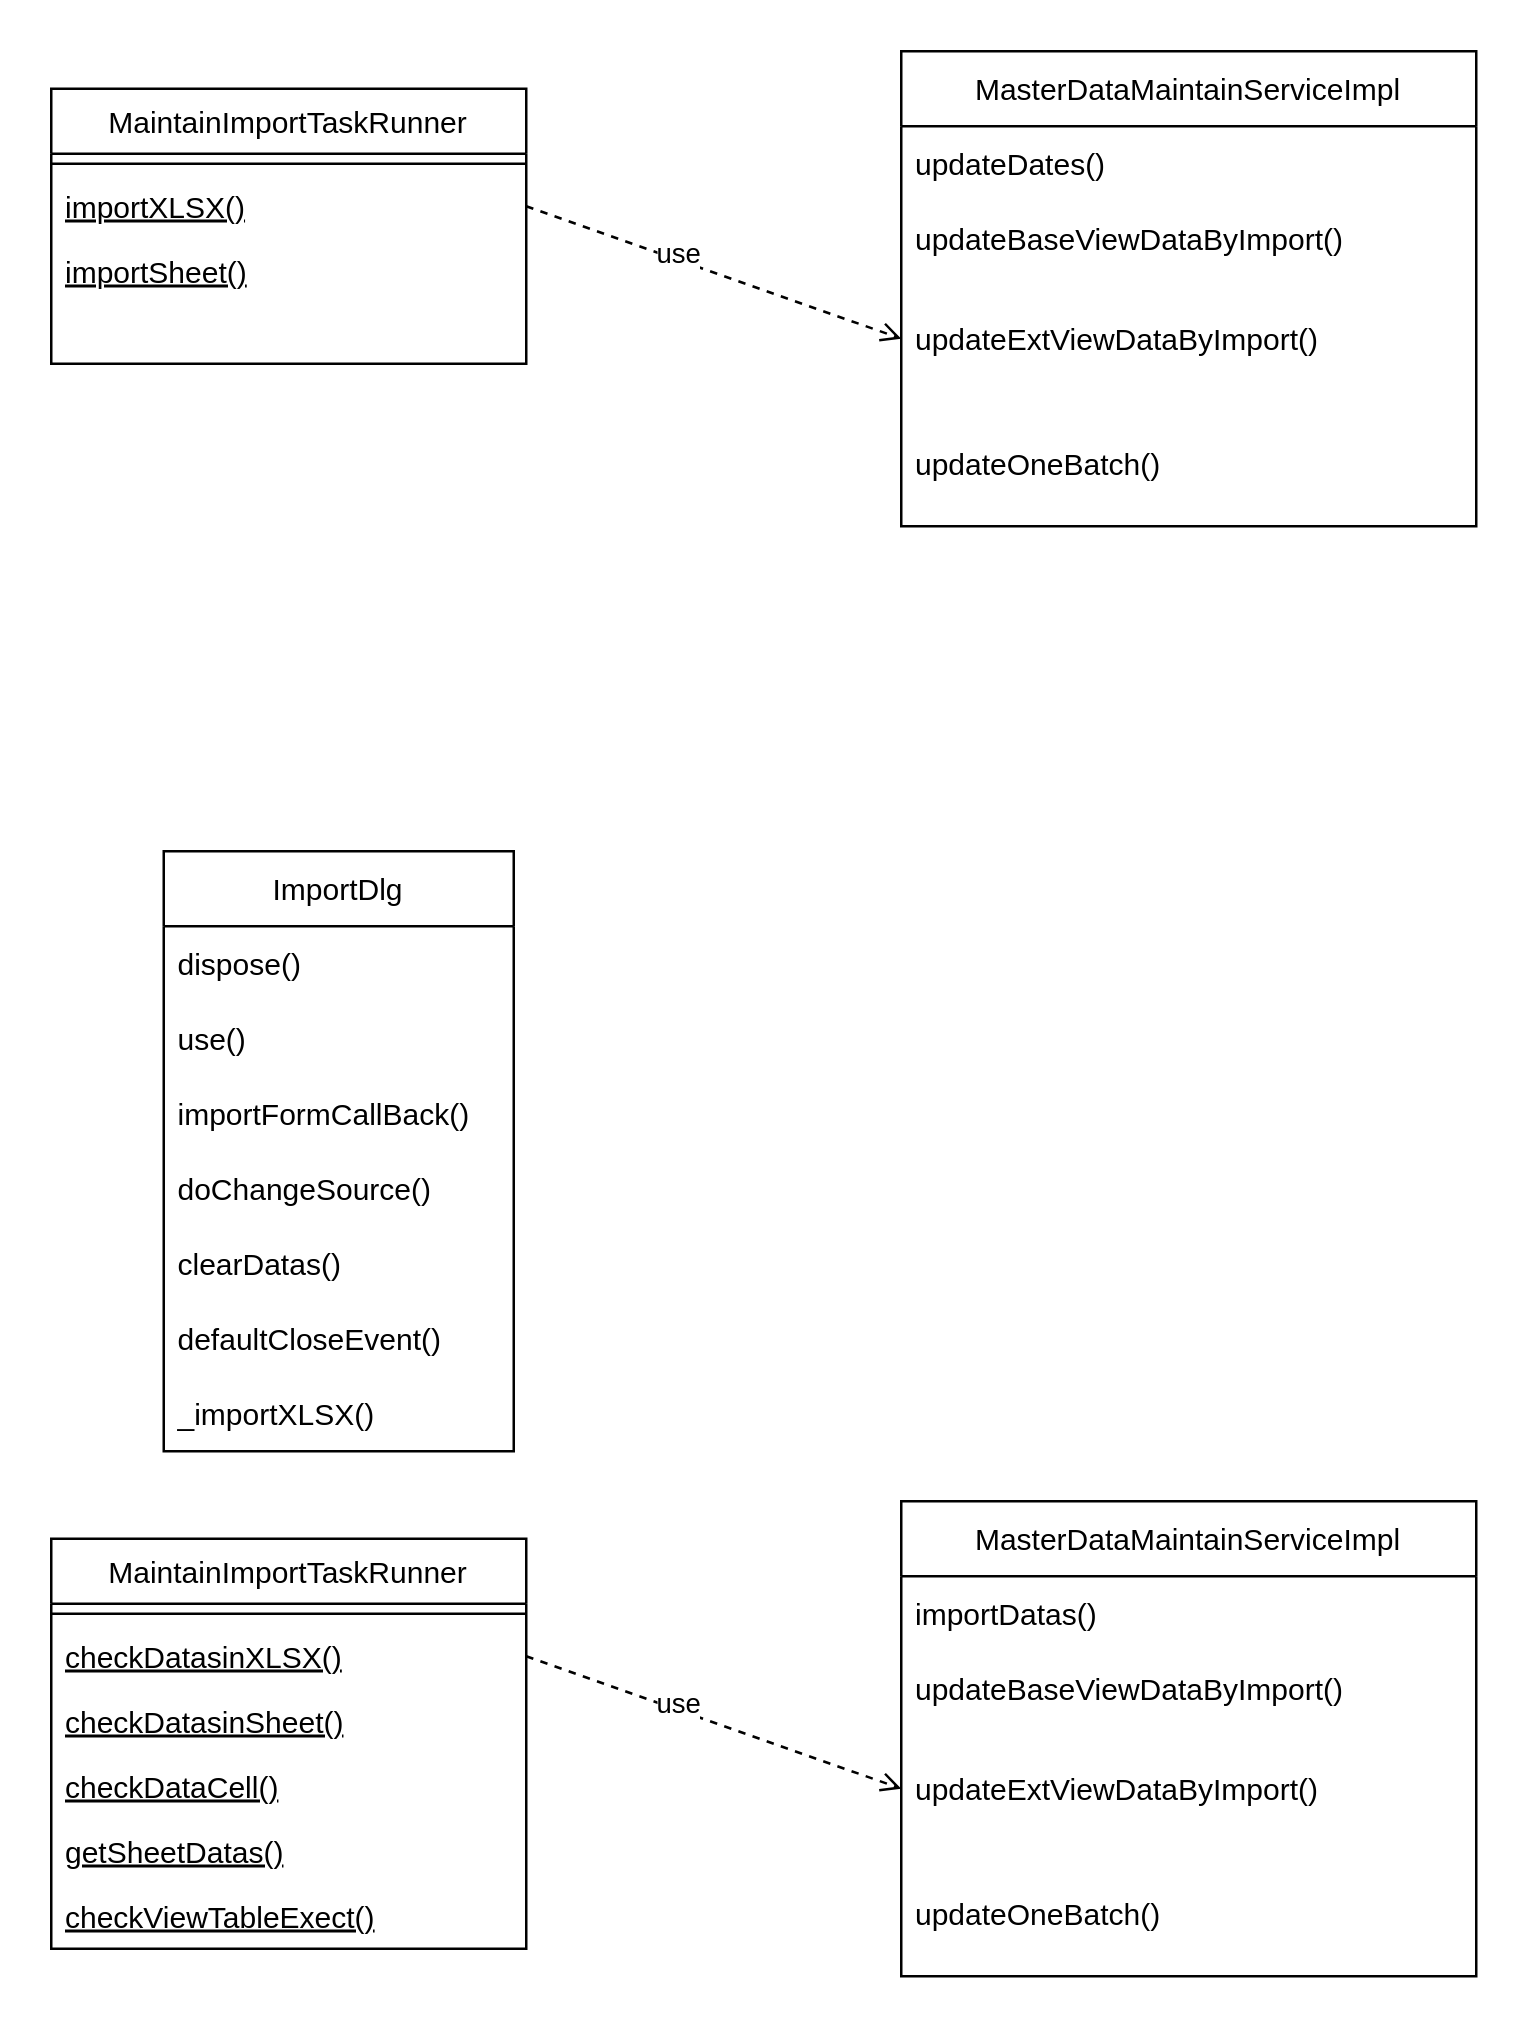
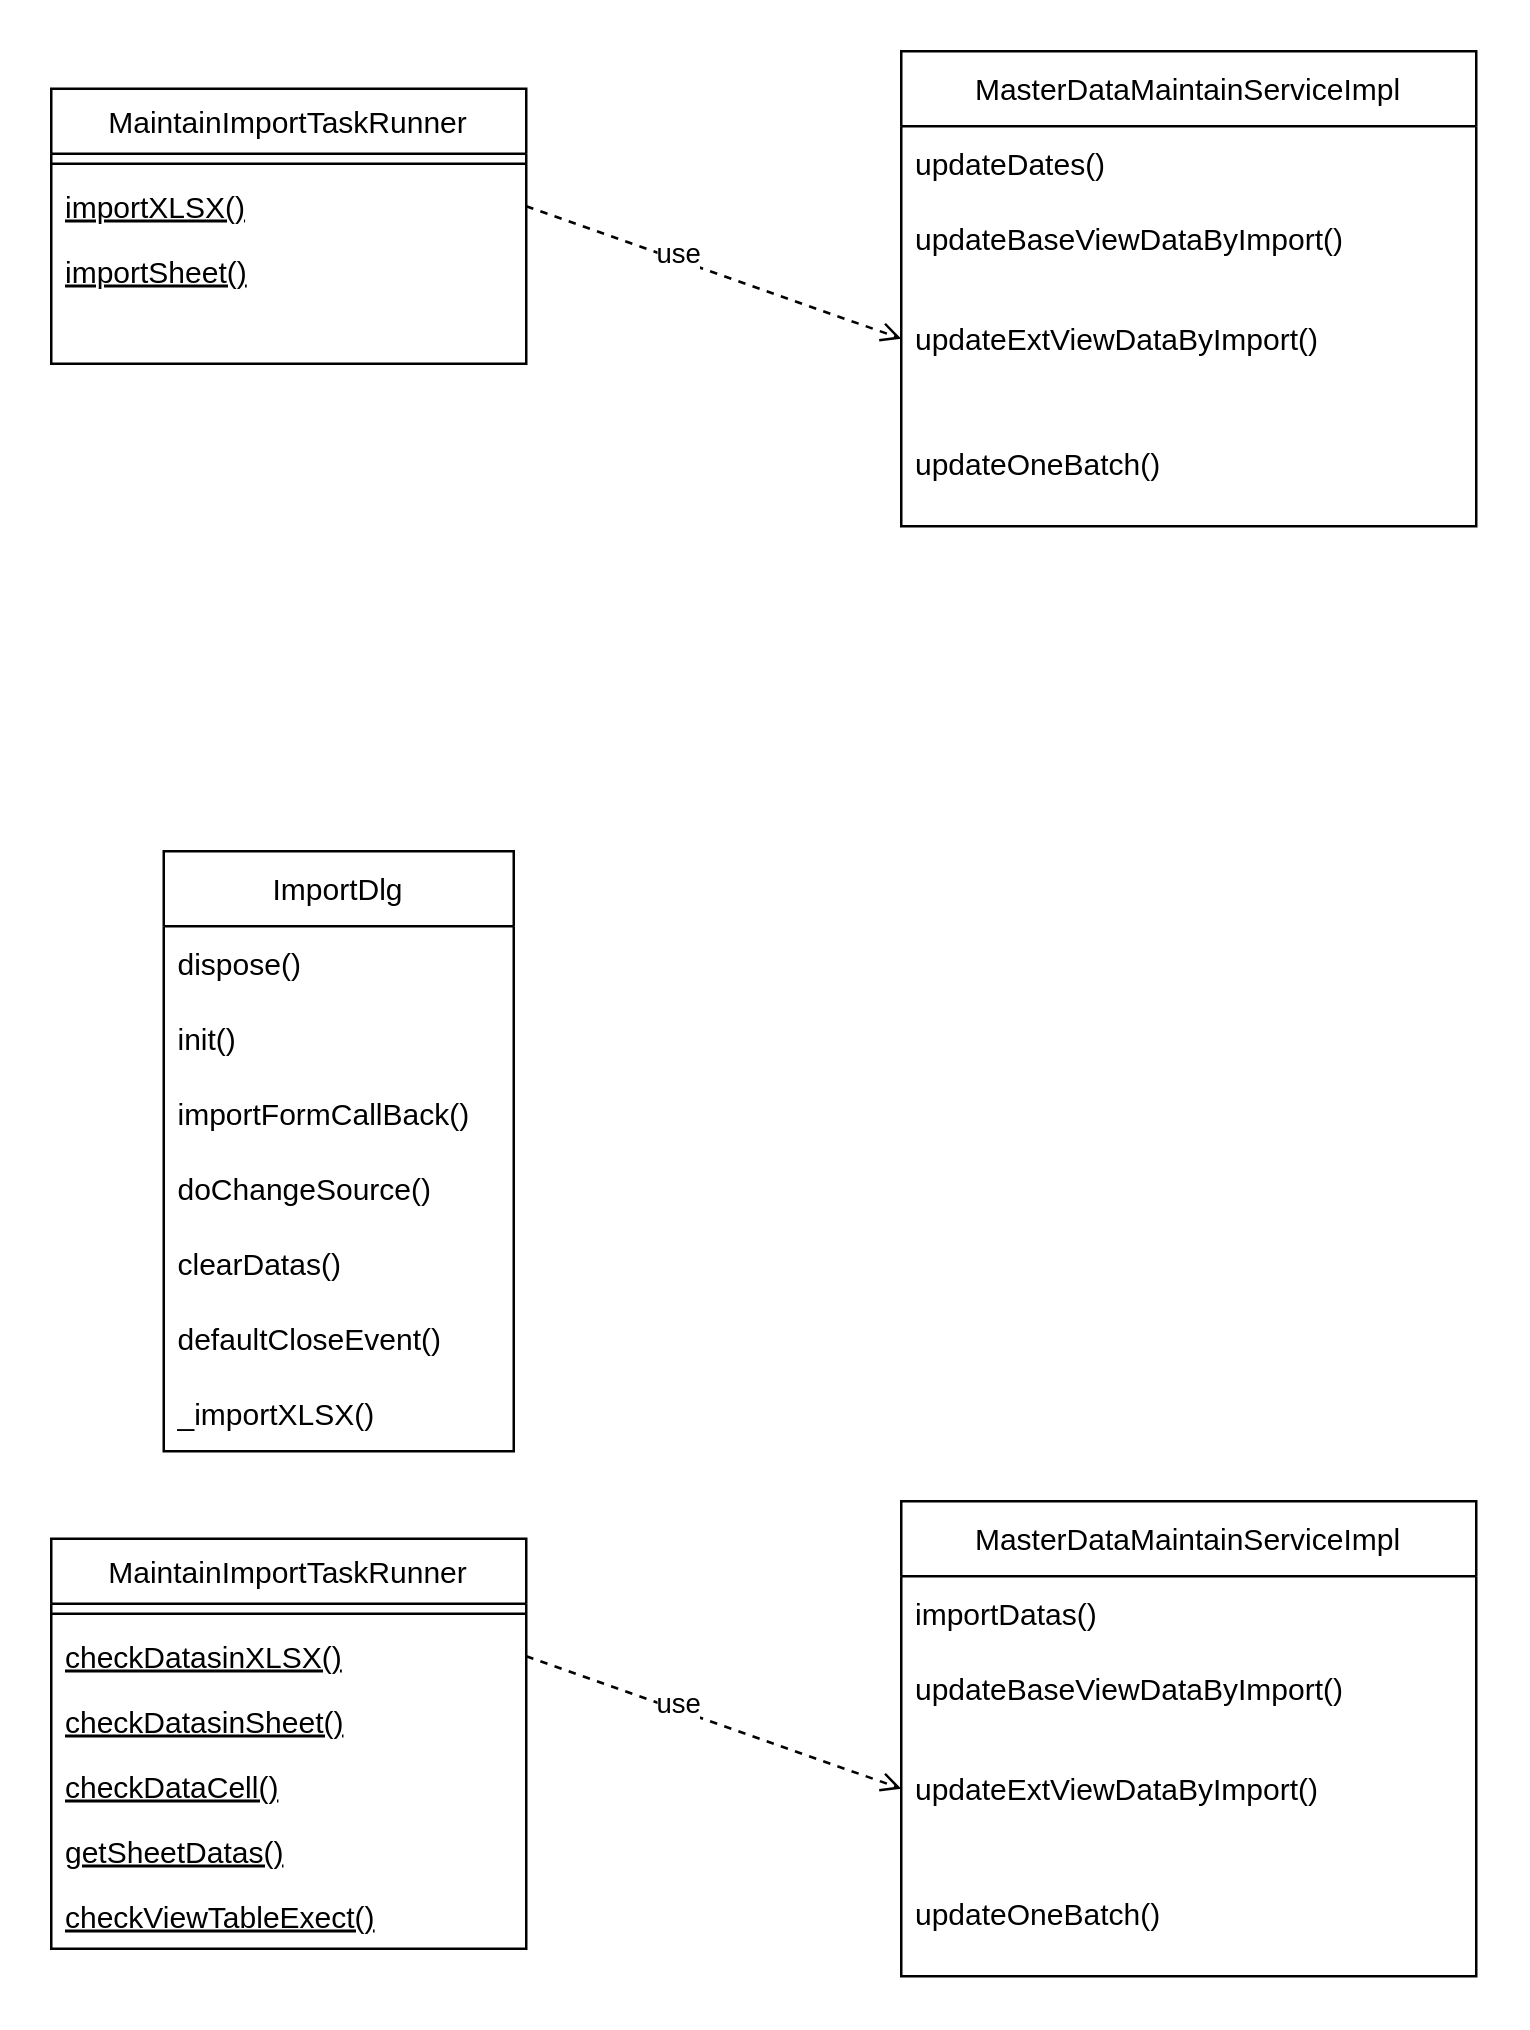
- <mxCell id="29" value="use()" style="text;strokeColor=none;fillColor=none;align=left;verticalAlign=middle;spacingLeft=4;spacingRight=4;overflow=hidden;points=[[0,0.5],[1,0.5]];portConstraint=eastwest;rotatable=0;" vertex="1" parent="27"><mxGeometry y="60" width="140" height="30" as="geometry" /></mxCell>
+ <mxCell id="29" value="init()" style="text;strokeColor=none;fillColor=none;align=left;verticalAlign=middle;spacingLeft=4;spacingRight=4;overflow=hidden;points=[[0,0.5],[1,0.5]];portConstraint=eastwest;rotatable=0;" vertex="1" parent="27"><mxGeometry y="60" width="140" height="30" as="geometry" /></mxCell>
